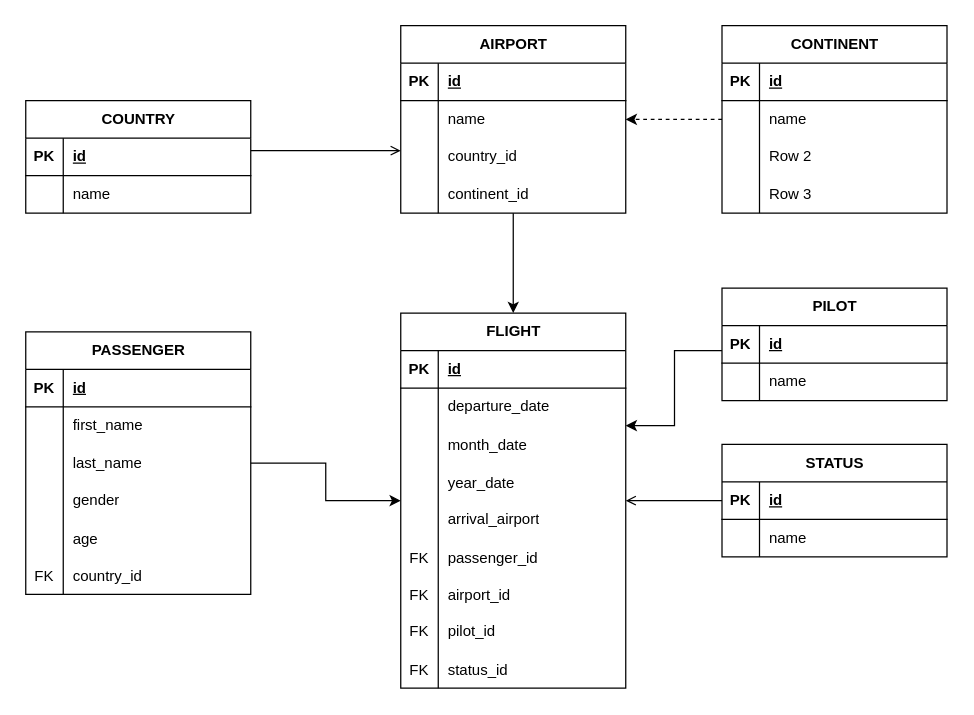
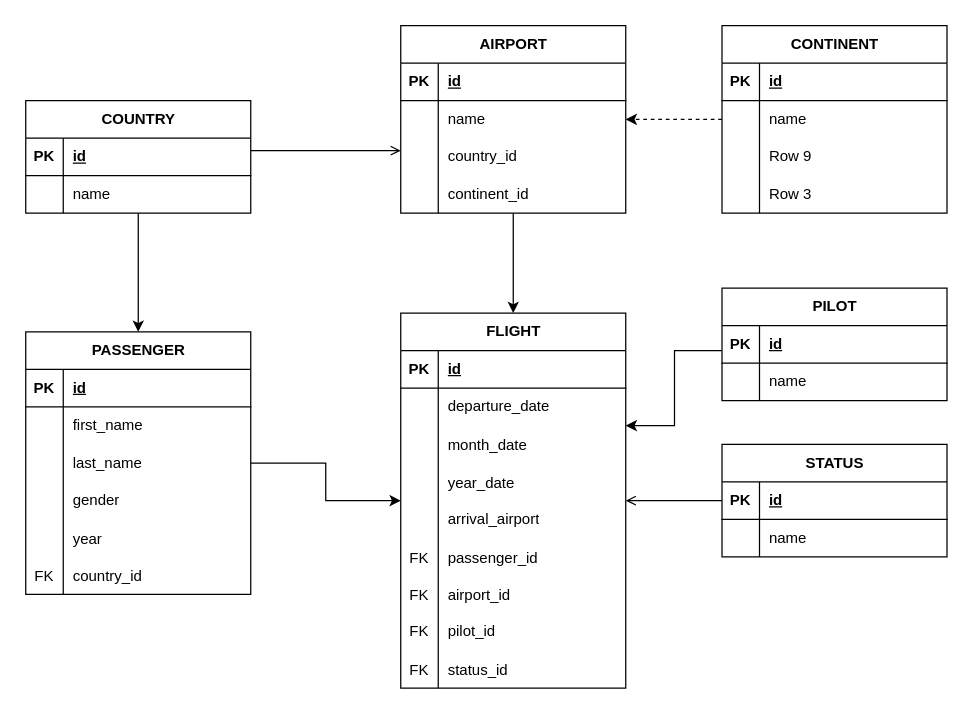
- <mxCell id="45" value="Row 2" style="shape=partialRectangle;connectable=0;fillColor=none;top=0;left=0;bottom=0;right=0;align=left;spacingLeft=6;overflow=hidden;whiteSpace=wrap;html=1;" parent="43" vertex="1"><mxGeometry x="30" width="150" height="30" as="geometry"><mxRectangle width="150" height="30" as="alternateBounds" /></mxGeometry></mxCell>
+ <mxCell id="45" value="Row 9" style="shape=partialRectangle;connectable=0;fillColor=none;top=0;left=0;bottom=0;right=0;align=left;spacingLeft=6;overflow=hidden;whiteSpace=wrap;html=1;" parent="43" vertex="1"><mxGeometry x="30" width="150" height="30" as="geometry"><mxRectangle width="150" height="30" as="alternateBounds" /></mxGeometry></mxCell>
+ <mxCell id="102" style="edgeStyle=orthogonalEdgeStyle;rounded=0;orthogonalLoop=1;jettySize=auto;html=1;" parent="1" source="50" target="2" edge="1"><mxGeometry relative="1" as="geometry" /></mxCell>
- <mxCell id="17" value="age" style="shape=partialRectangle;connectable=0;fillColor=none;top=0;left=0;bottom=0;right=0;align=left;spacingLeft=6;overflow=hidden;" parent="15" vertex="1"><mxGeometry x="30" width="150" height="30" as="geometry"><mxRectangle width="150" height="30" as="alternateBounds" /></mxGeometry></mxCell>
+ <mxCell id="17" value="year" style="shape=partialRectangle;connectable=0;fillColor=none;top=0;left=0;bottom=0;right=0;align=left;spacingLeft=6;overflow=hidden;" parent="15" vertex="1"><mxGeometry x="30" width="150" height="30" as="geometry"><mxRectangle width="150" height="30" as="alternateBounds" /></mxGeometry></mxCell>
